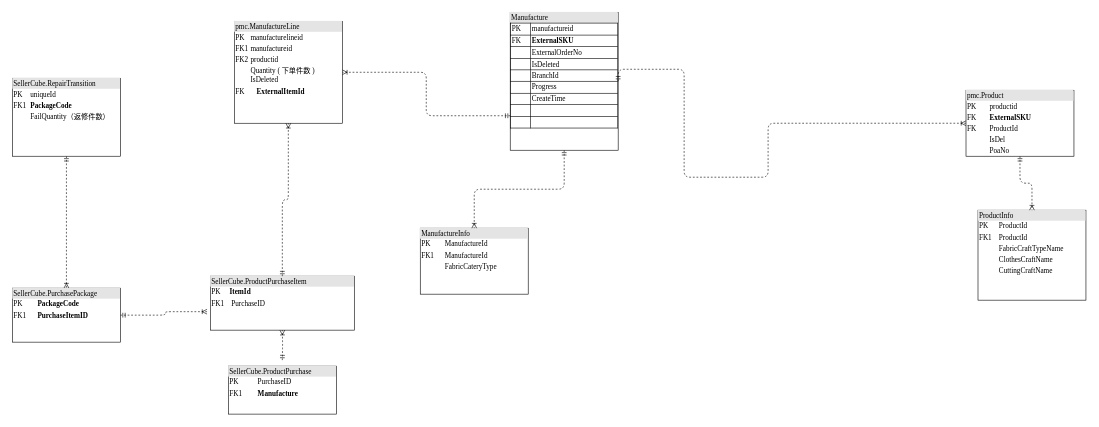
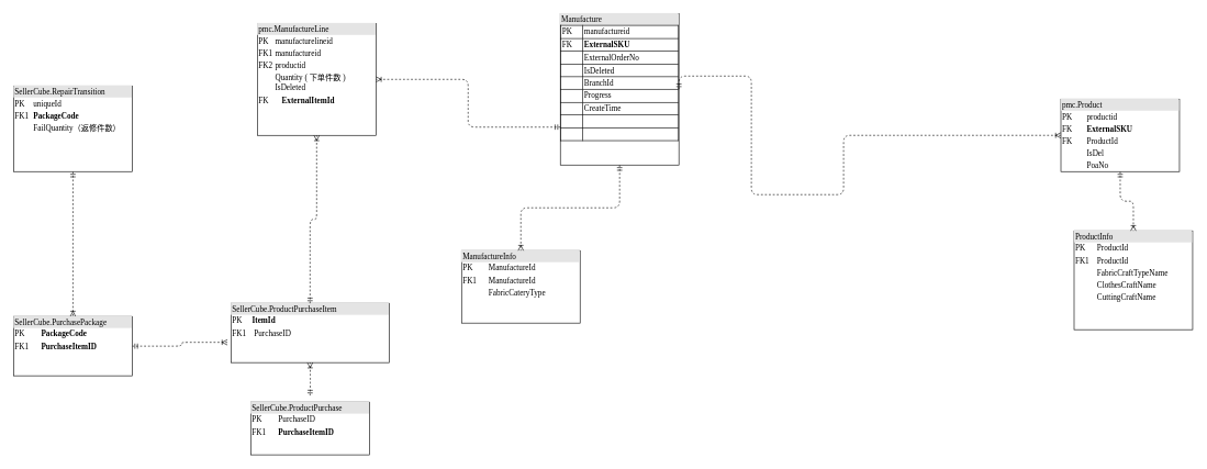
- <mxCell id="18" value="&lt;div style=&quot;box-sizing: border-box ; width: 100% ; background: #e4e4e4 ; padding: 2px&quot;&gt;SellerCube.ProductPurchase&lt;/div&gt;&lt;table style=&quot;width: 100% ; font-size: 1em&quot; cellpadding=&quot;2&quot; cellspacing=&quot;0&quot;&gt;&lt;tbody&gt;&lt;tr&gt;&lt;td&gt;PK&lt;/td&gt;&lt;td&gt;PurchaseID&lt;b&gt;&lt;br&gt;&lt;/b&gt;&lt;/td&gt;&lt;/tr&gt;&lt;tr&gt;&lt;td&gt;FK1&lt;/td&gt;&lt;td&gt;&lt;b&gt;Manufacture&lt;/b&gt;&lt;/td&gt;&lt;/tr&gt;&lt;tr&gt;&lt;td&gt;&lt;/td&gt;&lt;td&gt;&lt;br&gt;&lt;/td&gt;&lt;/tr&gt;&lt;/tbody&gt;&lt;/table&gt;" style="verticalAlign=top;align=left;overflow=fill;html=1;rounded=0;shadow=0;comic=0;labelBackgroundColor=none;strokeWidth=1;fontFamily=Verdana;fontSize=12" parent="1" vertex="1"><mxGeometry x="380" y="610" width="180" height="80" as="geometry" /></mxCell>
+ <mxCell id="18" value="&lt;div style=&quot;box-sizing: border-box ; width: 100% ; background: #e4e4e4 ; padding: 2px&quot;&gt;SellerCube.ProductPurchase&lt;/div&gt;&lt;table style=&quot;width: 100% ; font-size: 1em&quot; cellpadding=&quot;2&quot; cellspacing=&quot;0&quot;&gt;&lt;tbody&gt;&lt;tr&gt;&lt;td&gt;PK&lt;/td&gt;&lt;td&gt;PurchaseID&lt;b&gt;&lt;br&gt;&lt;/b&gt;&lt;/td&gt;&lt;/tr&gt;&lt;tr&gt;&lt;td&gt;FK1&lt;/td&gt;&lt;td&gt;&lt;b&gt;PurchaseItemID&lt;/b&gt;&lt;/td&gt;&lt;/tr&gt;&lt;tr&gt;&lt;td&gt;&lt;/td&gt;&lt;td&gt;&lt;br&gt;&lt;/td&gt;&lt;/tr&gt;&lt;/tbody&gt;&lt;/table&gt;" style="verticalAlign=top;align=left;overflow=fill;html=1;rounded=0;shadow=0;comic=0;labelBackgroundColor=none;strokeWidth=1;fontFamily=Verdana;fontSize=12" parent="1" vertex="1"><mxGeometry x="380" y="610" width="180" height="80" as="geometry" /></mxCell>
